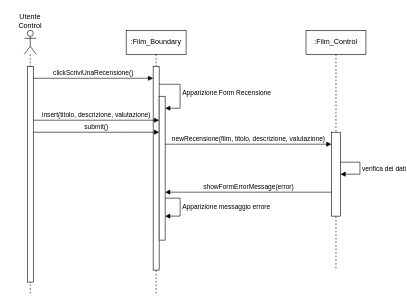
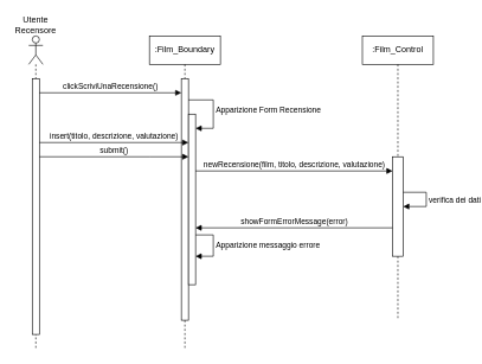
- <mxCell id="4" value="Utente Control" style="text;html=1;align=center;verticalAlign=middle;whiteSpace=wrap;rounded=0;" vertex="1" parent="1"><mxGeometry x="20" y="20" width="60" height="30" as="geometry" /></mxCell>
+ <mxCell id="4" value="Utente Recensore" style="text;html=1;align=center;verticalAlign=middle;whiteSpace=wrap;rounded=0;" vertex="1" parent="1"><mxGeometry x="20" y="20" width="60" height="30" as="geometry" /></mxCell>
